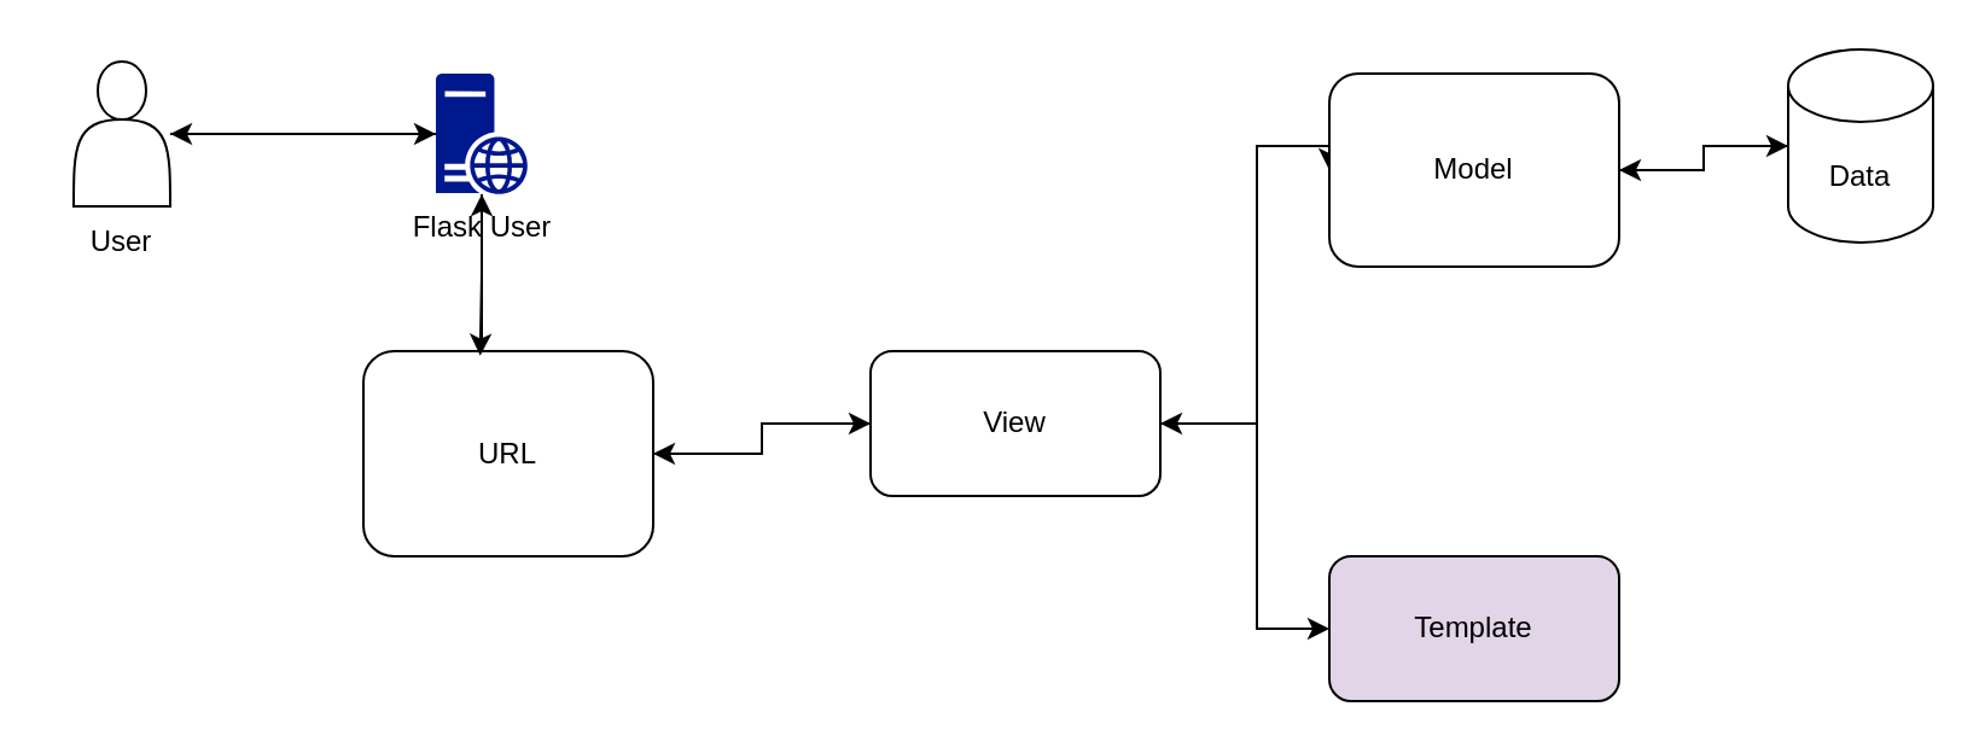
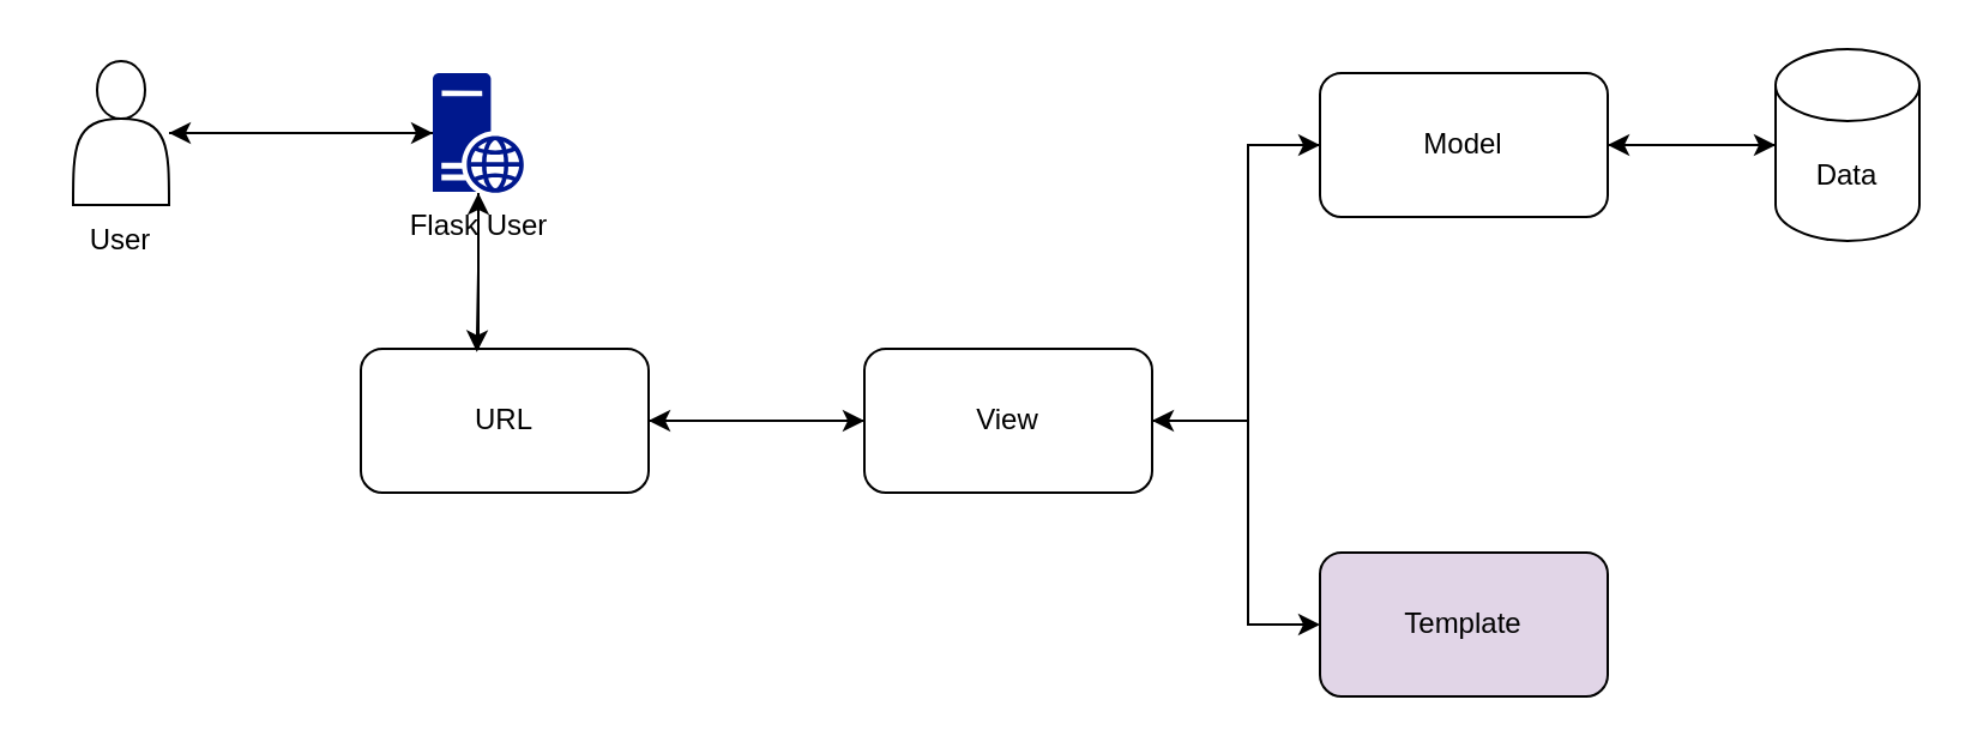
- <mxCell id="13" value="Model" style="rounded=1;whiteSpace=wrap;html=1;" vertex="1" parent="1"><mxGeometry x="550" y="30" width="120" height="80" as="geometry" /></mxCell>
+ <mxCell id="13" value="Model" style="rounded=1;whiteSpace=wrap;html=1;" vertex="1" parent="1"><mxGeometry x="550" y="30" width="120" height="60" as="geometry" /></mxCell>
- <mxCell id="6" value="URL" style="rounded=1;whiteSpace=wrap;html=1;" vertex="1" parent="1"><mxGeometry x="150" y="145" width="120" height="85" as="geometry" /></mxCell>
+ <mxCell id="6" value="URL" style="rounded=1;whiteSpace=wrap;html=1;" vertex="1" parent="1"><mxGeometry x="150" y="145" width="120" height="60" as="geometry" /></mxCell>
